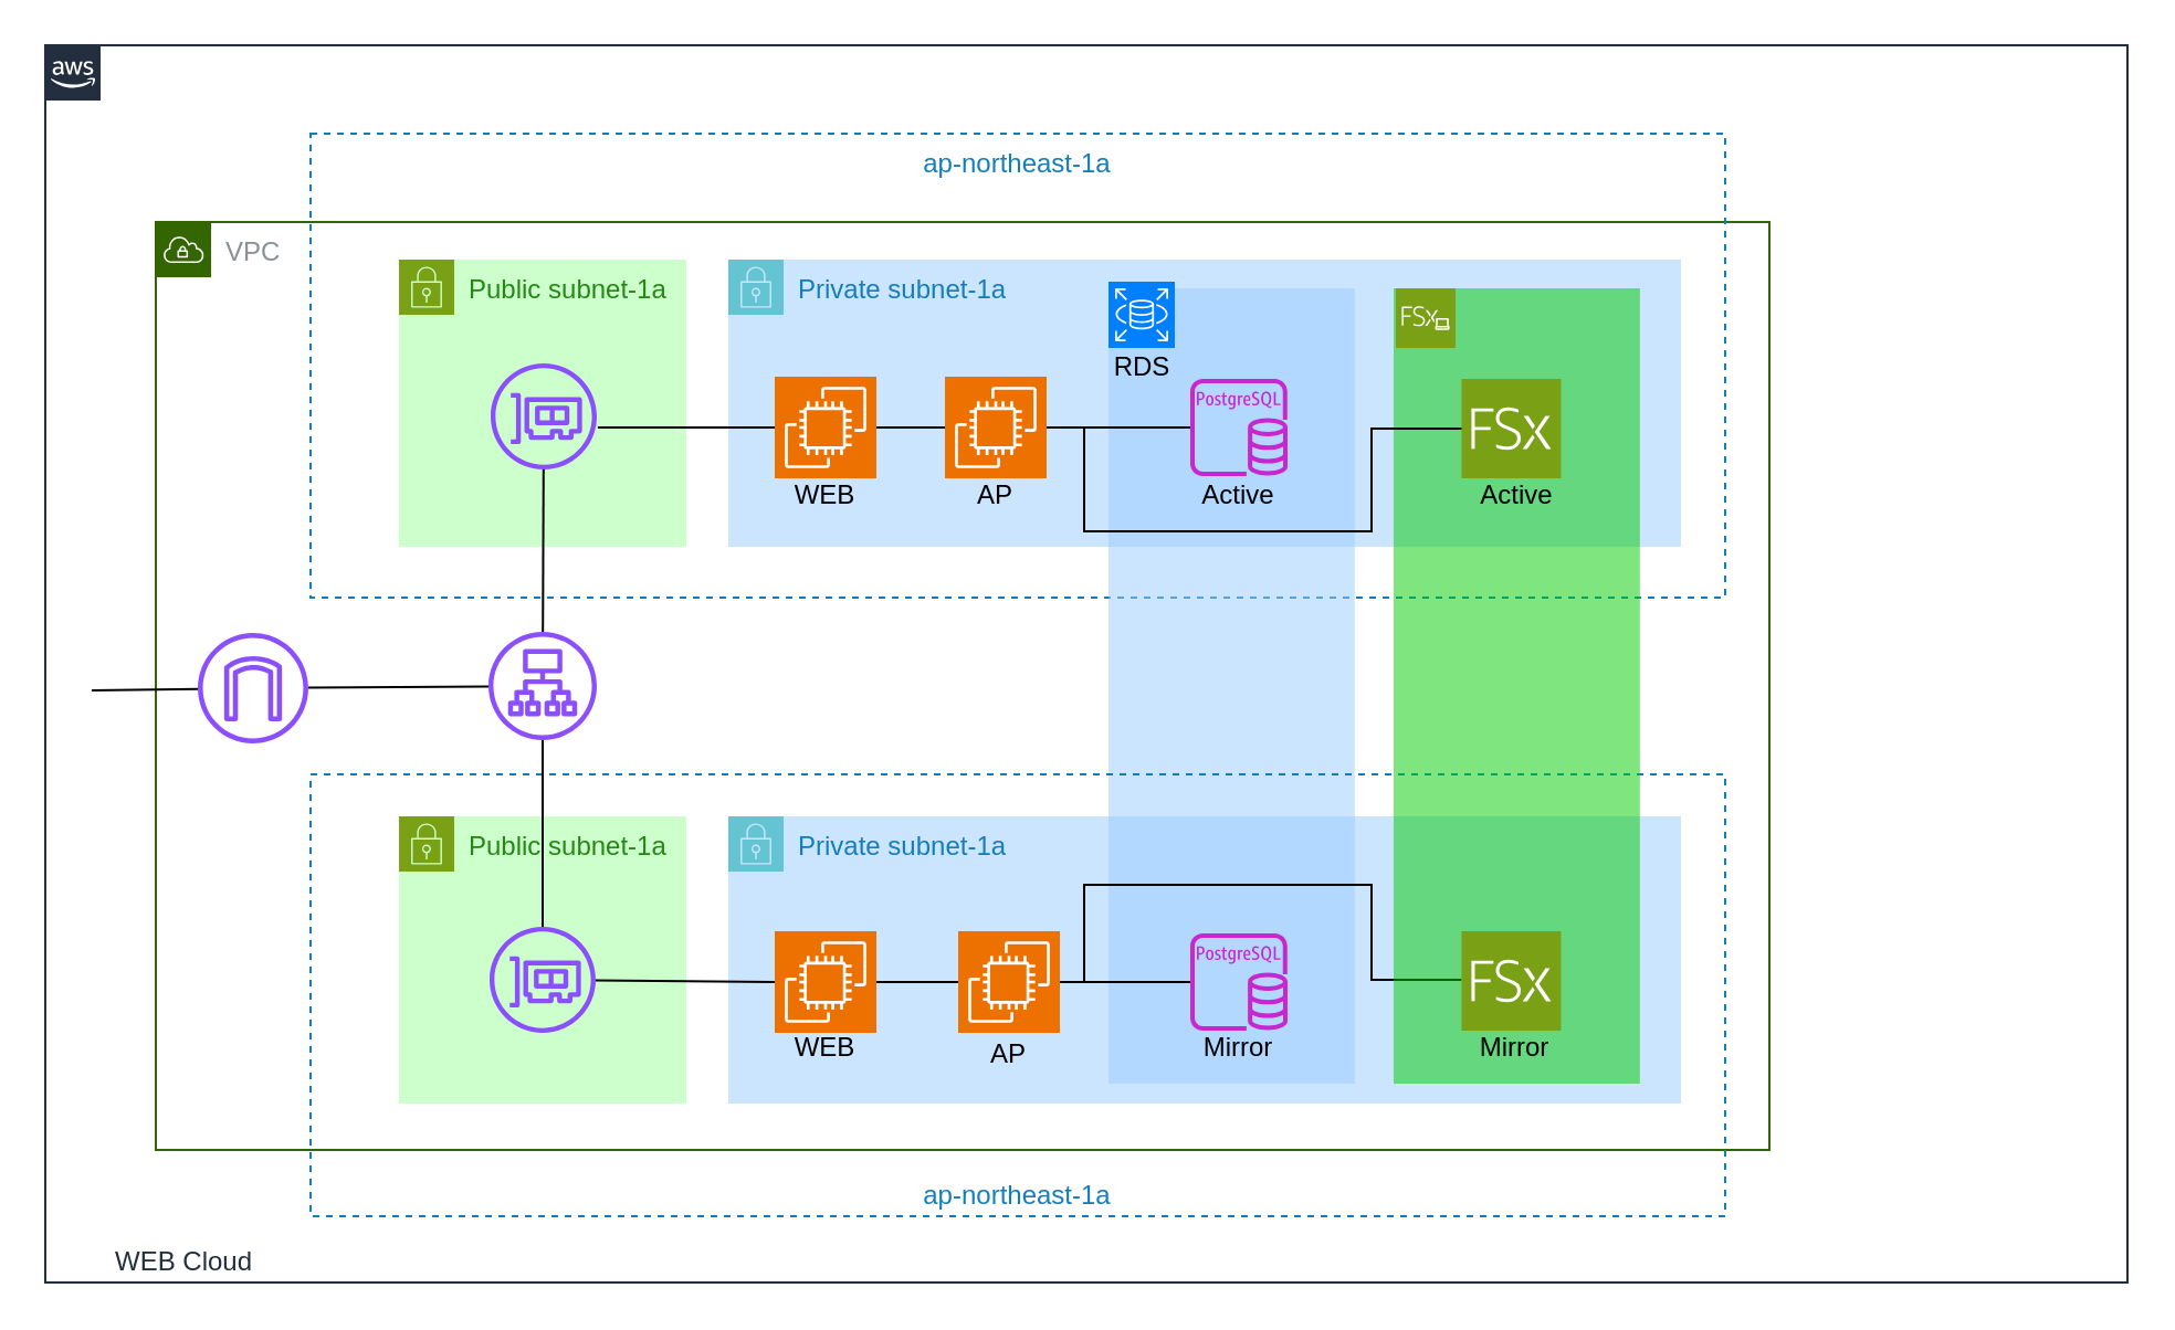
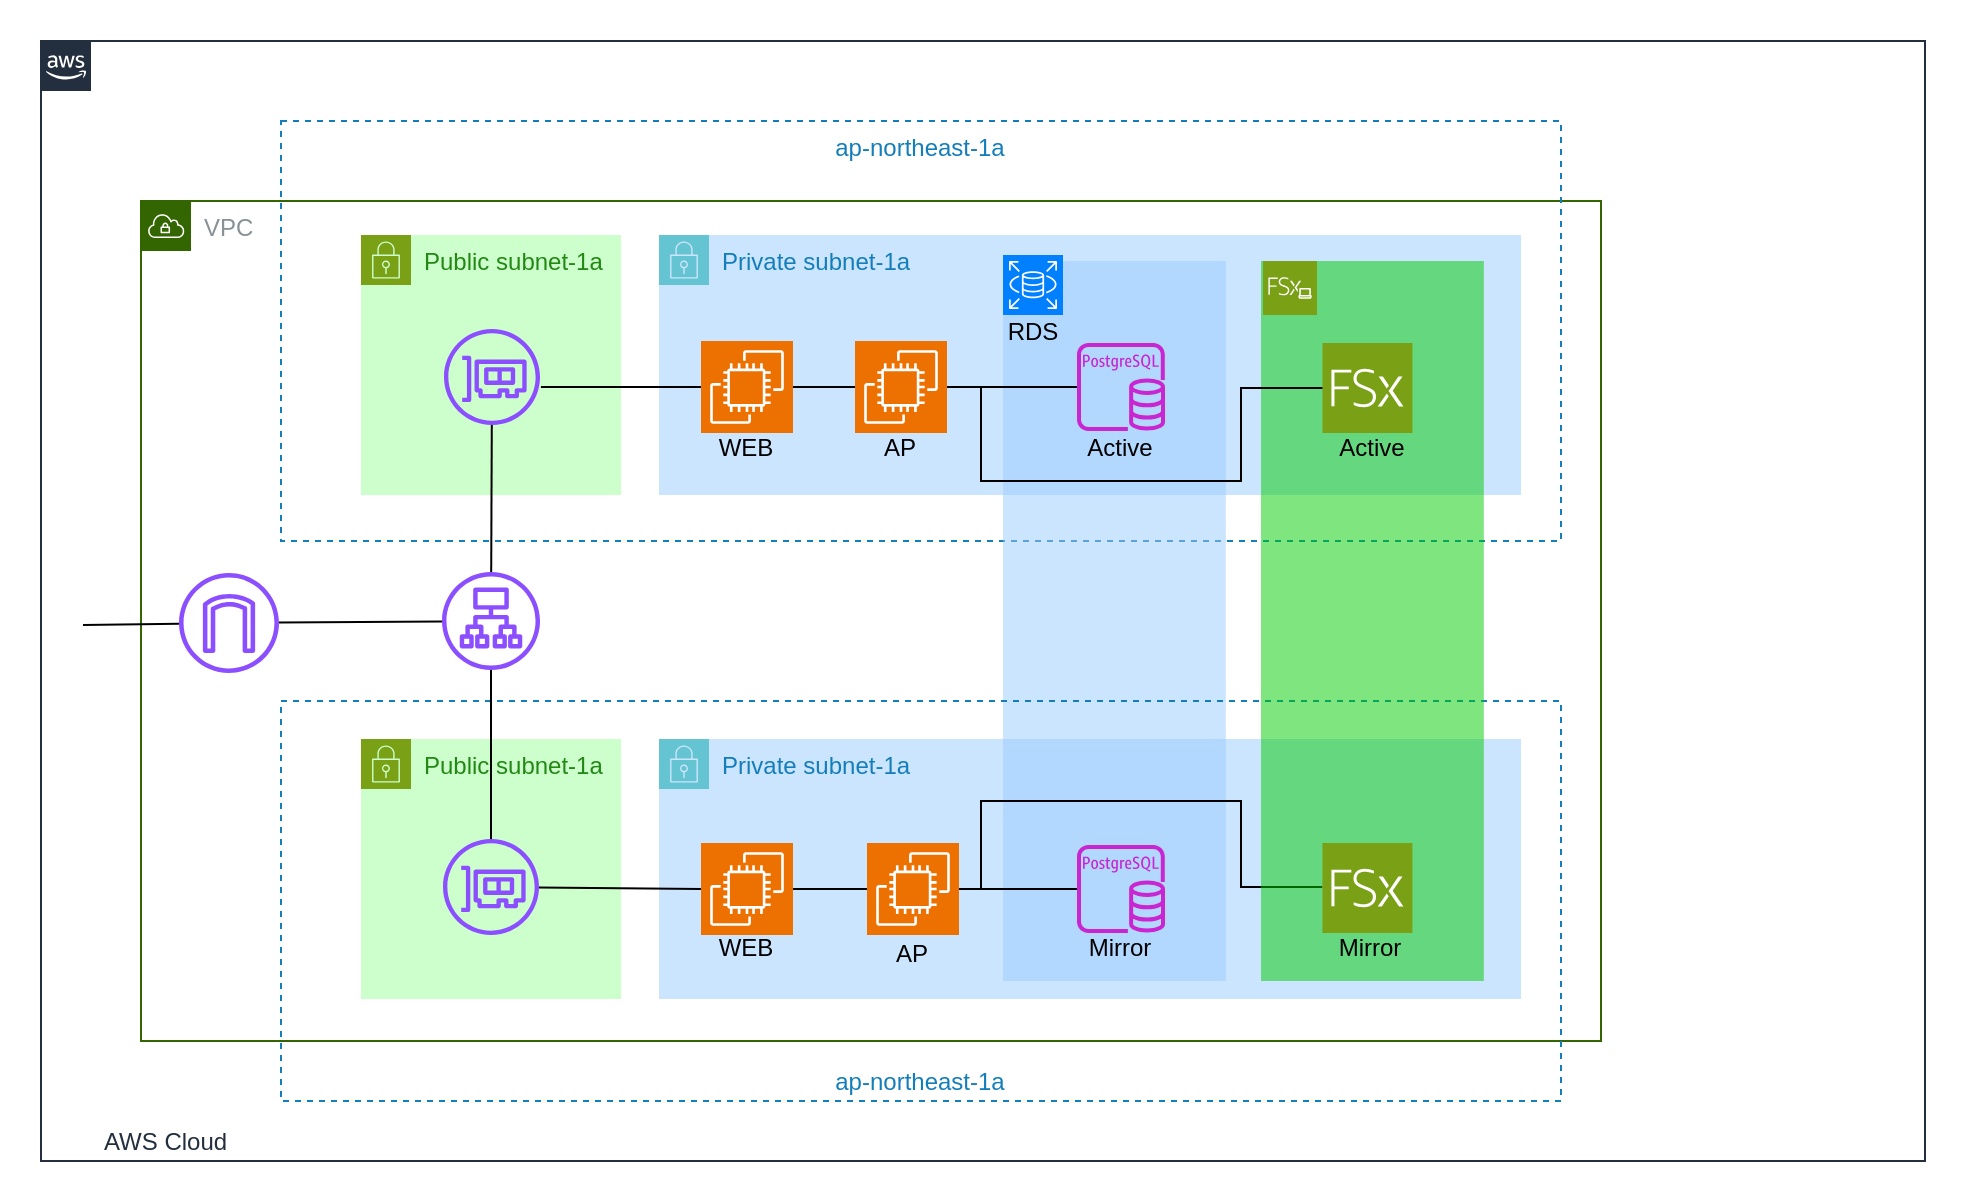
- <mxCell id="2" value="WEB Cloud" style="points=[[0,0],[0.25,0],[0.5,0],[0.75,0],[1,0],[1,0.25],[1,0.5],[1,0.75],[1,1],[0.75,1],[0.5,1],[0.25,1],[0,1],[0,0.75],[0,0.5],[0,0.25]];outlineConnect=0;gradientColor=none;html=1;whiteSpace=wrap;fontSize=12;fontStyle=0;container=1;pointerEvents=0;collapsible=0;recursiveResize=0;shape=mxgraph.aws4.group;grIcon=mxgraph.aws4.group_aws_cloud_alt;strokeColor=#232F3E;fillColor=none;verticalAlign=bottom;align=left;spacingLeft=30;fontColor=#232F3E;dashed=0;" vertex="1" parent="1"><mxGeometry y="20" width="942" height="560" as="geometry" x="20" /></mxCell>
+ <mxCell id="2" value="AWS Cloud" style="points=[[0,0],[0.25,0],[0.5,0],[0.75,0],[1,0],[1,0.25],[1,0.5],[1,0.75],[1,1],[0.75,1],[0.5,1],[0.25,1],[0,1],[0,0.75],[0,0.5],[0,0.25]];outlineConnect=0;gradientColor=none;html=1;whiteSpace=wrap;fontSize=12;fontStyle=0;container=1;pointerEvents=0;collapsible=0;recursiveResize=0;shape=mxgraph.aws4.group;grIcon=mxgraph.aws4.group_aws_cloud_alt;strokeColor=#232F3E;fillColor=none;verticalAlign=bottom;align=left;spacingLeft=30;fontColor=#232F3E;dashed=0;" vertex="1" parent="1"><mxGeometry y="20" width="942" height="560" as="geometry" x="20" /></mxCell>
